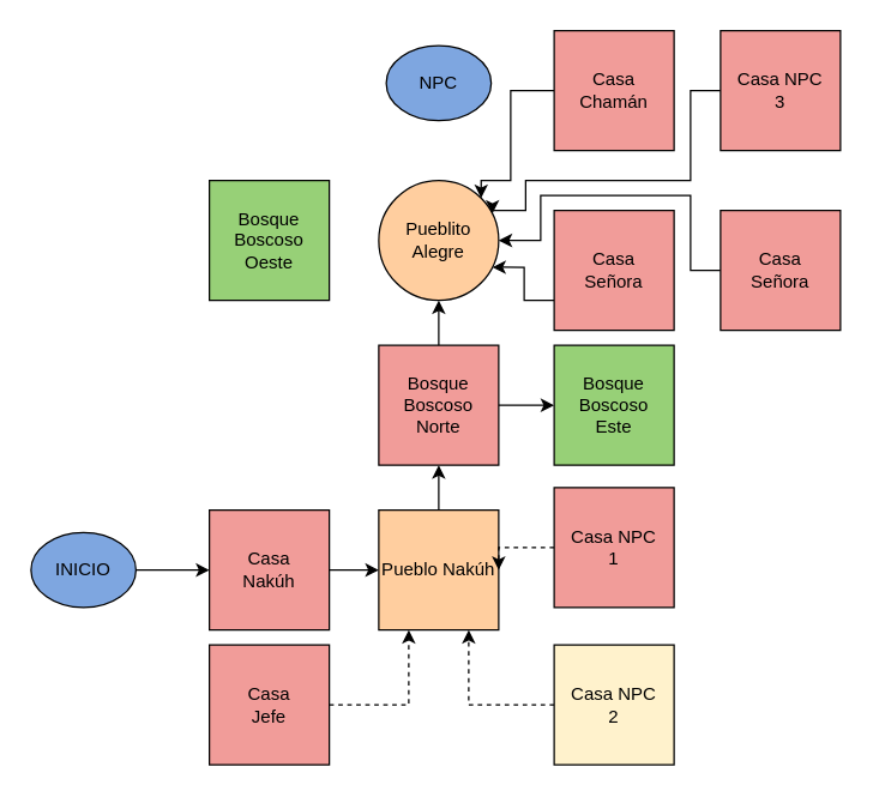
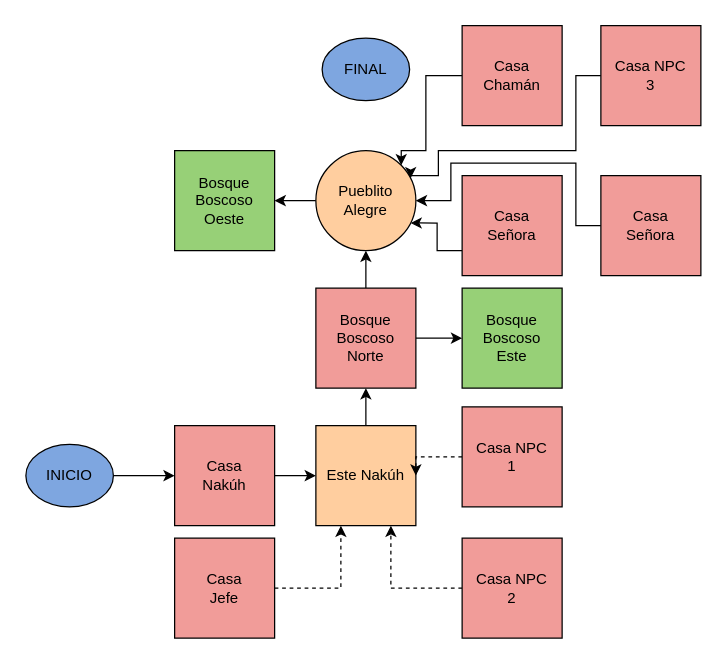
- <mxCell id="29" value="NPC" style="ellipse;whiteSpace=wrap;html=1;fillColor=#7EA6E0;" vertex="1" parent="1"><mxGeometry x="257" y="30" width="70" height="50" as="geometry" /></mxCell>
+ <mxCell id="29" value="FINAL" style="ellipse;whiteSpace=wrap;html=1;fillColor=#7EA6E0;" vertex="1" parent="1"><mxGeometry x="257" y="30" width="70" height="50" as="geometry" /></mxCell>
+ <mxCell id="16" style="edgeStyle=orthogonalEdgeStyle;rounded=0;orthogonalLoop=1;jettySize=auto;html=1;exitX=0;exitY=0.5;exitDx=0;exitDy=0;entryX=1;entryY=0.5;entryDx=0;entryDy=0;strokeColor=default;" edge="1" parent="1" source="17" target="20"><mxGeometry relative="1" as="geometry" /></mxCell>
- <mxCell id="3" value="Pueblo Nakúh" style="whiteSpace=wrap;html=1;aspect=fixed;fillColor=#FFCE9F;" vertex="1" parent="1"><mxGeometry x="252" y="340" width="80" height="80" as="geometry" /></mxCell>
+ <mxCell id="3" value="Este Nakúh" style="whiteSpace=wrap;html=1;aspect=fixed;fillColor=#FFCE9F;" vertex="1" parent="1"><mxGeometry x="252" y="340" width="80" height="80" as="geometry" /></mxCell>
- <mxCell id="14" value="Casa NPC&lt;br&gt;2" style="whiteSpace=wrap;html=1;aspect=fixed;fillColor=#fff2cc;" vertex="1" parent="1"><mxGeometry x="369" y="430" width="80" height="80" as="geometry" /></mxCell>
+ <mxCell id="14" value="Casa NPC&lt;br&gt;2" style="whiteSpace=wrap;html=1;aspect=fixed;fillColor=#F19C99;" vertex="1" parent="1"><mxGeometry x="369" y="430" width="80" height="80" as="geometry" /></mxCell>
